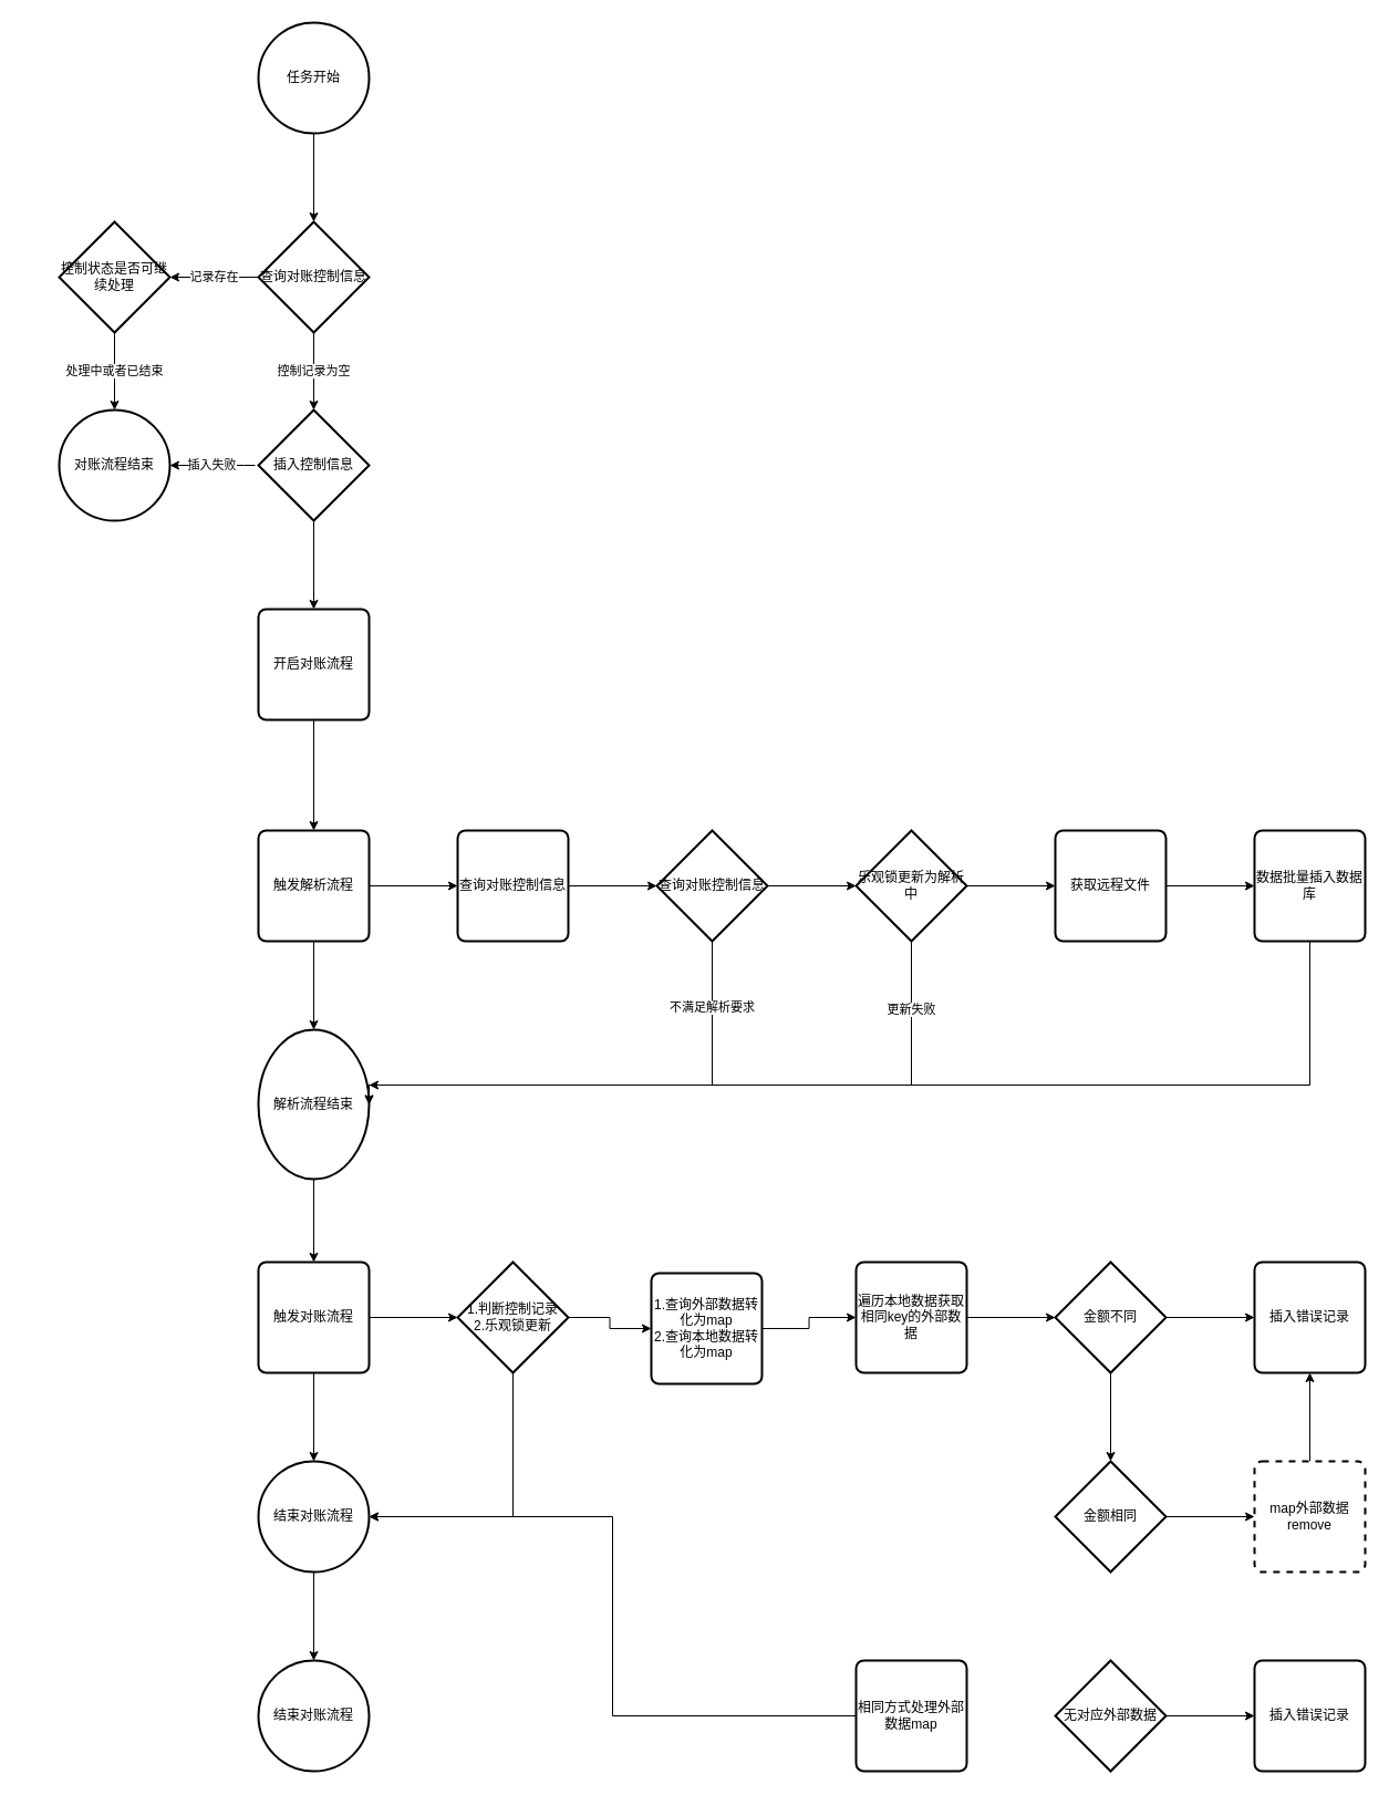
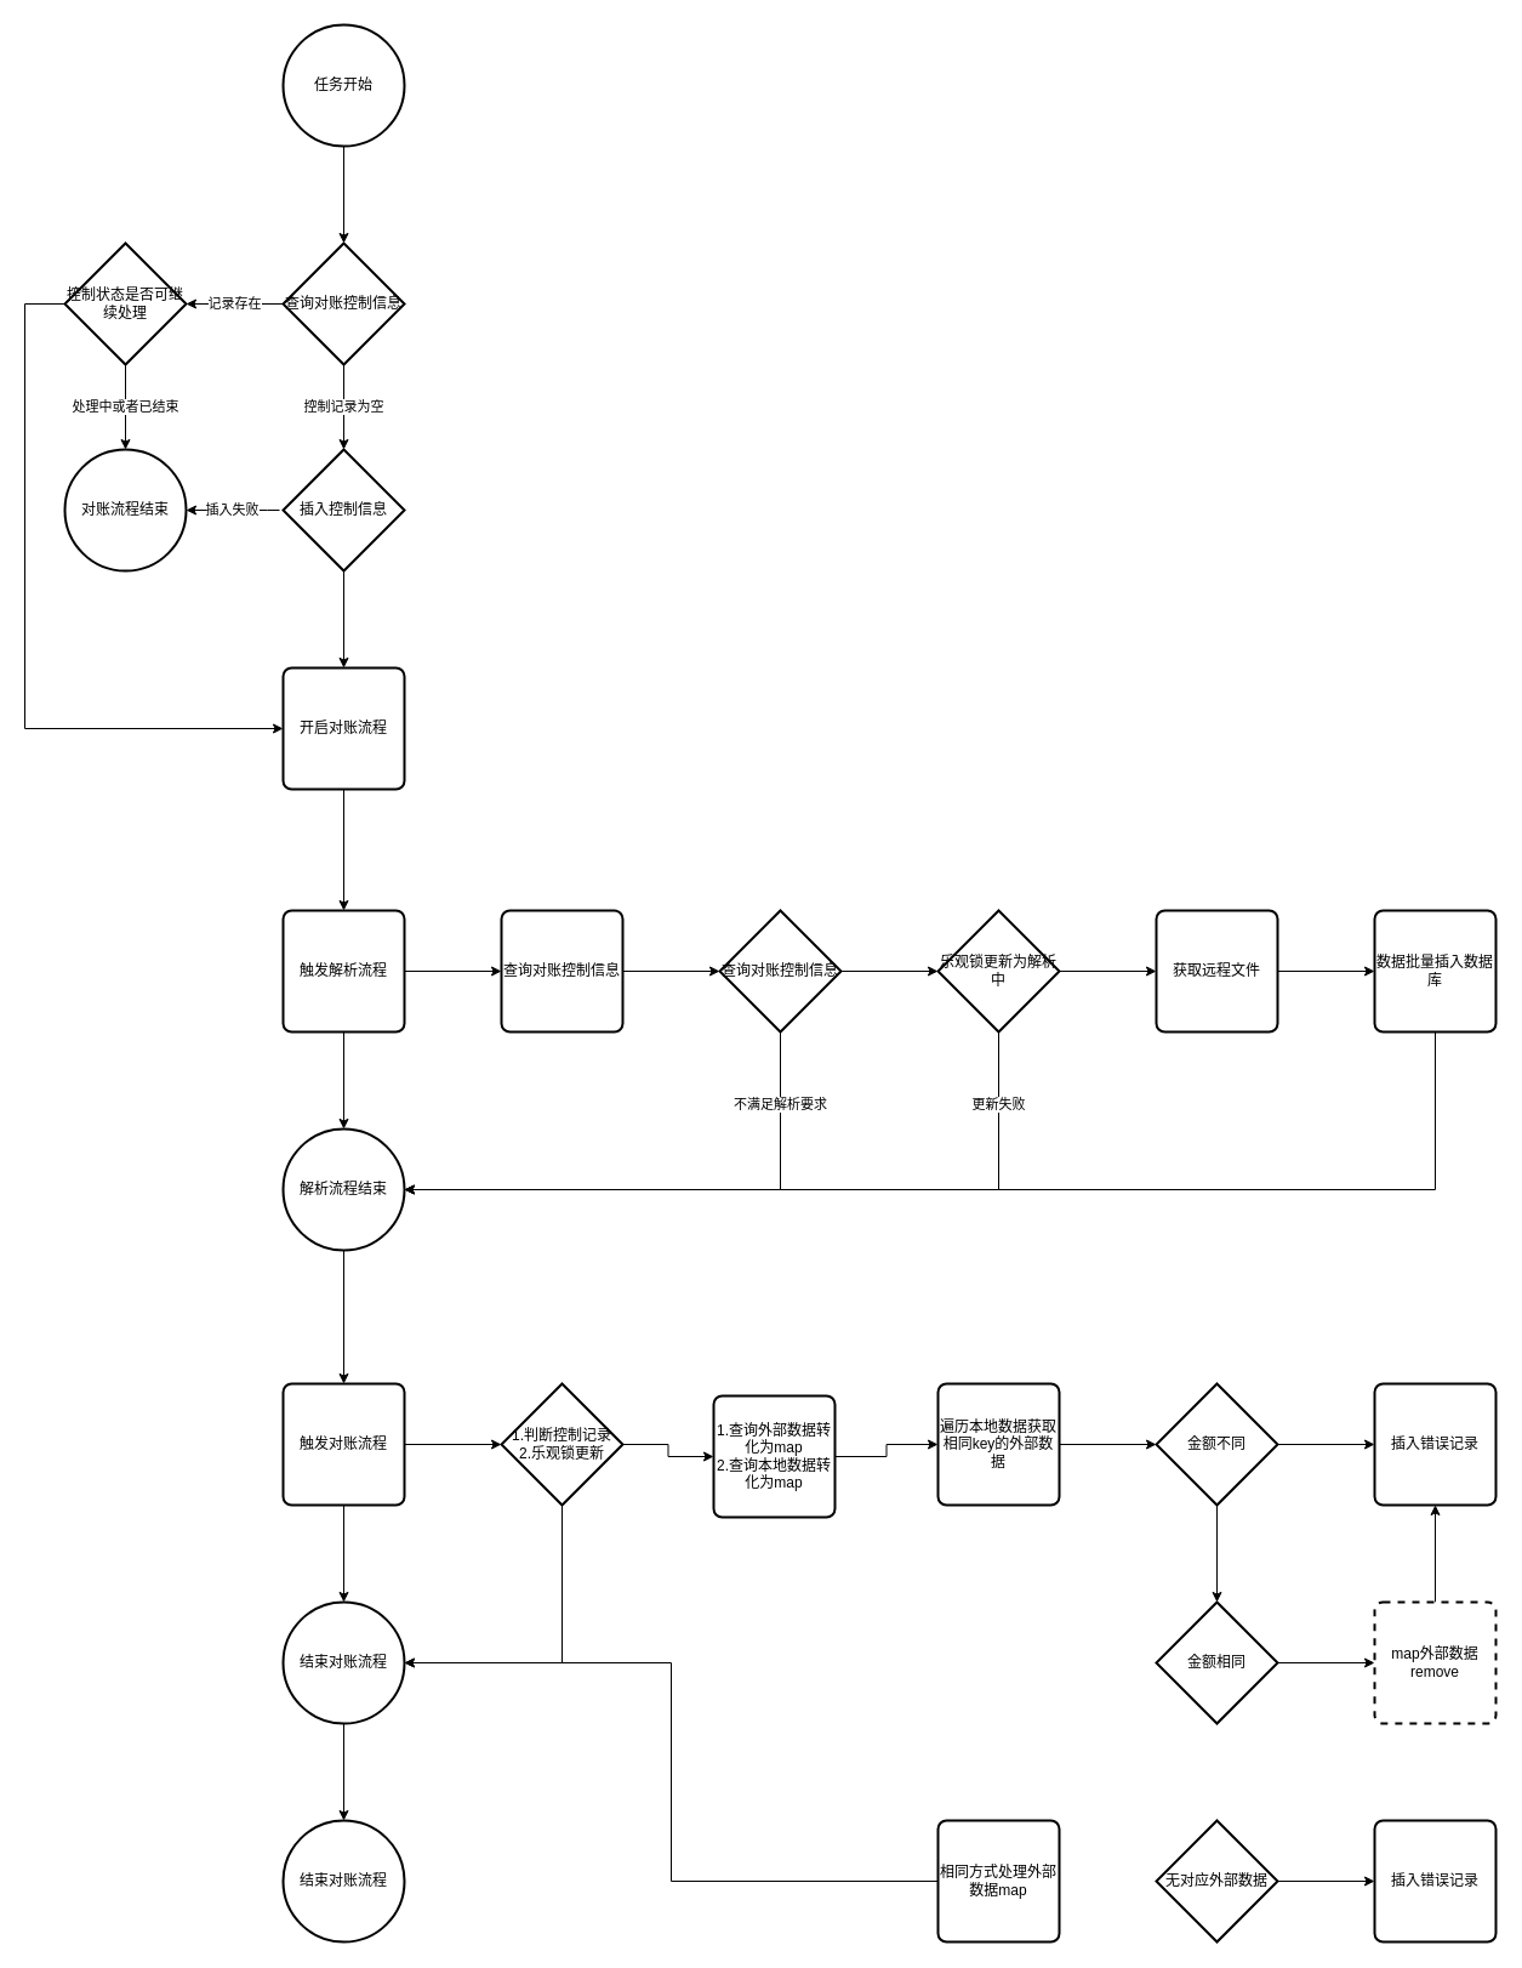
+ <mxCell id="8" style="edgeStyle=orthogonalEdgeStyle;rounded=0;orthogonalLoop=1;jettySize=auto;html=1;" parent="1" source="9" target="12" edge="1"><mxGeometry relative="1" as="geometry"><Array as="points"><mxPoint x="20" y="250" /><mxPoint x="20" y="600" /></Array></mxGeometry></mxCell>
- <mxCell id="17" value="解析流程结束" style="strokeWidth=2;html=1;shape=mxgraph.flowchart.start_2;whiteSpace=wrap;fontFamily=Helvetica;fontSize=12;fontColor=#000000;align=center;strokeColor=#000000;fillColor=#ffffff;" vertex="1" parent="1"><mxGeometry x="233" y="930" width="100" height="135" as="geometry" /></mxCell>
+ <mxCell id="17" value="解析流程结束" style="strokeWidth=2;html=1;shape=mxgraph.flowchart.start_2;whiteSpace=wrap;fontFamily=Helvetica;fontSize=12;fontColor=#000000;align=center;strokeColor=#000000;fillColor=#ffffff;" vertex="1" parent="1"><mxGeometry x="233" y="930" width="100" height="100" as="geometry" /></mxCell>
